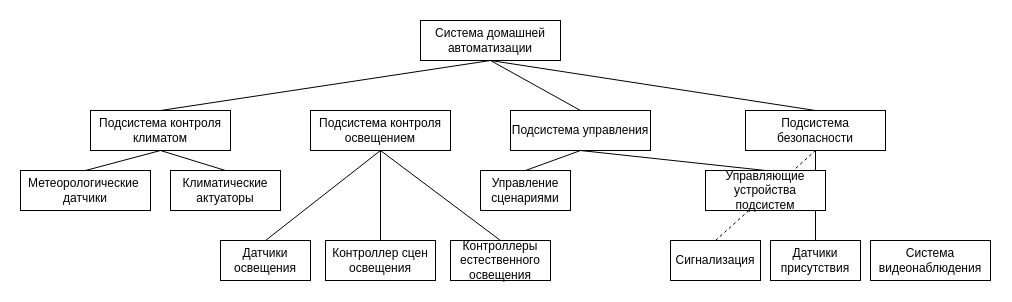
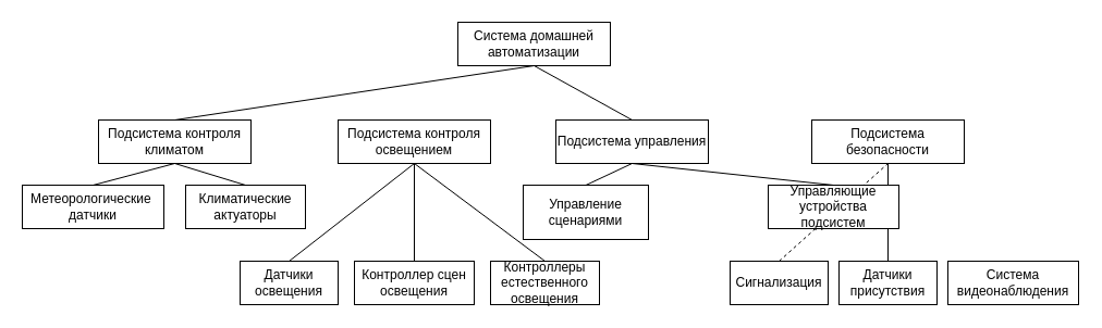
- <mxCell id="4" style="edgeStyle=none;rounded=0;orthogonalLoop=1;jettySize=auto;html=1;exitX=0.5;exitY=1;exitDx=0;exitDy=0;entryX=0.5;entryY=0;entryDx=0;entryDy=0;strokeColor=#000000;endArrow=none;endFill=0;" parent="1" source="5" target="18" edge="1"><mxGeometry relative="1" as="geometry" /></mxCell>
- <mxCell id="27" value="&lt;span style=&quot;text-align: left&quot;&gt;Управление сценариями&lt;/span&gt;" style="rounded=0;whiteSpace=wrap;html=1;" parent="1" vertex="1"><mxGeometry x="480" y="170" width="90" height="40" as="geometry" /></mxCell>
+ <mxCell id="27" value="&lt;span style=&quot;text-align: left&quot;&gt;Управление сценариями&lt;/span&gt;" style="rounded=0;whiteSpace=wrap;html=1;" parent="1" vertex="1"><mxGeometry x="480" y="170" width="115" height="50" as="geometry" /></mxCell>
